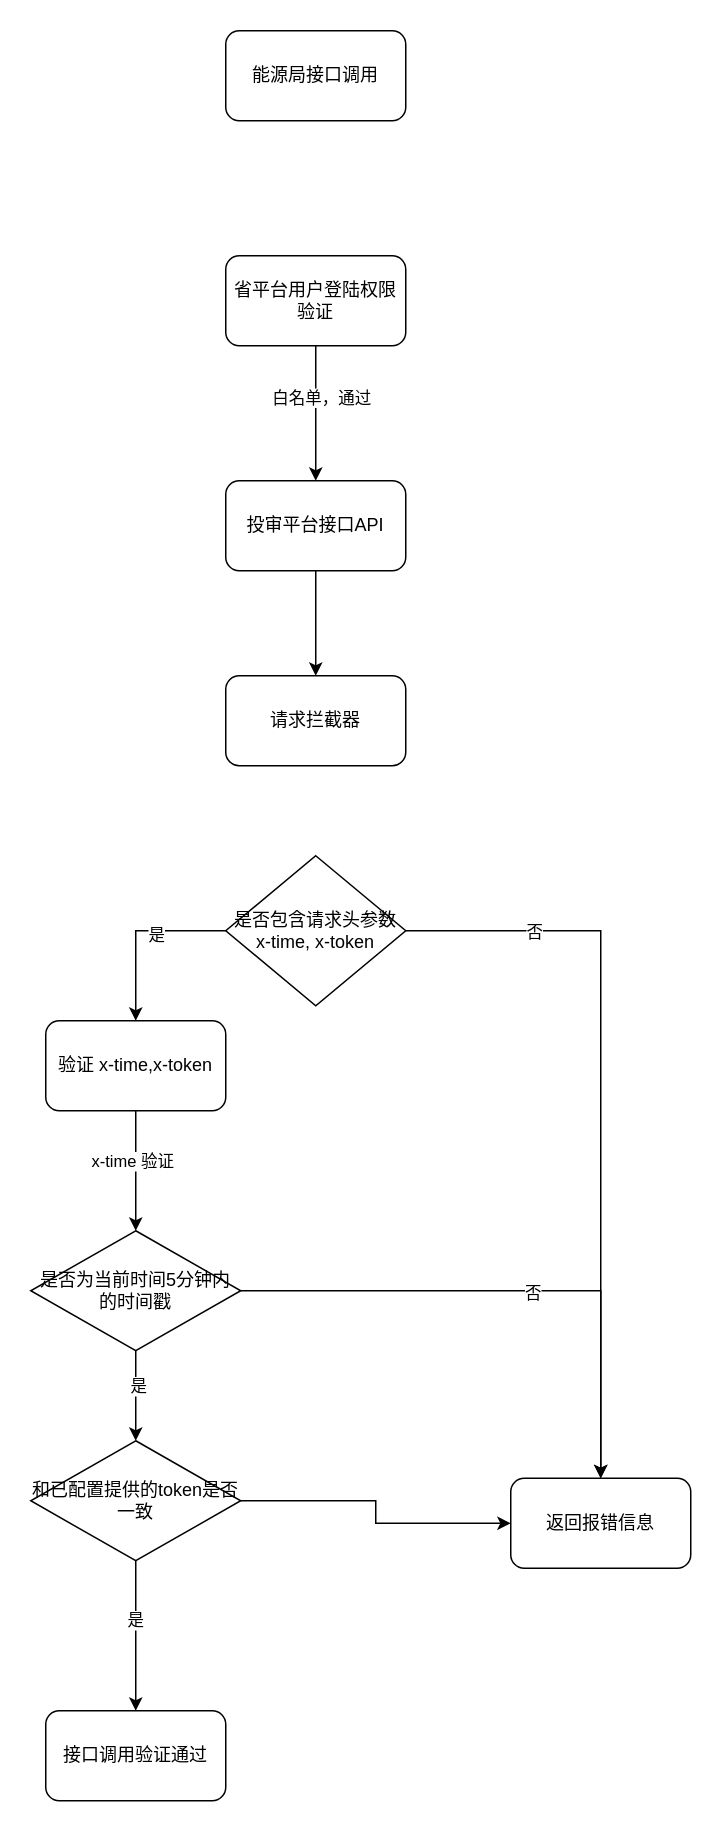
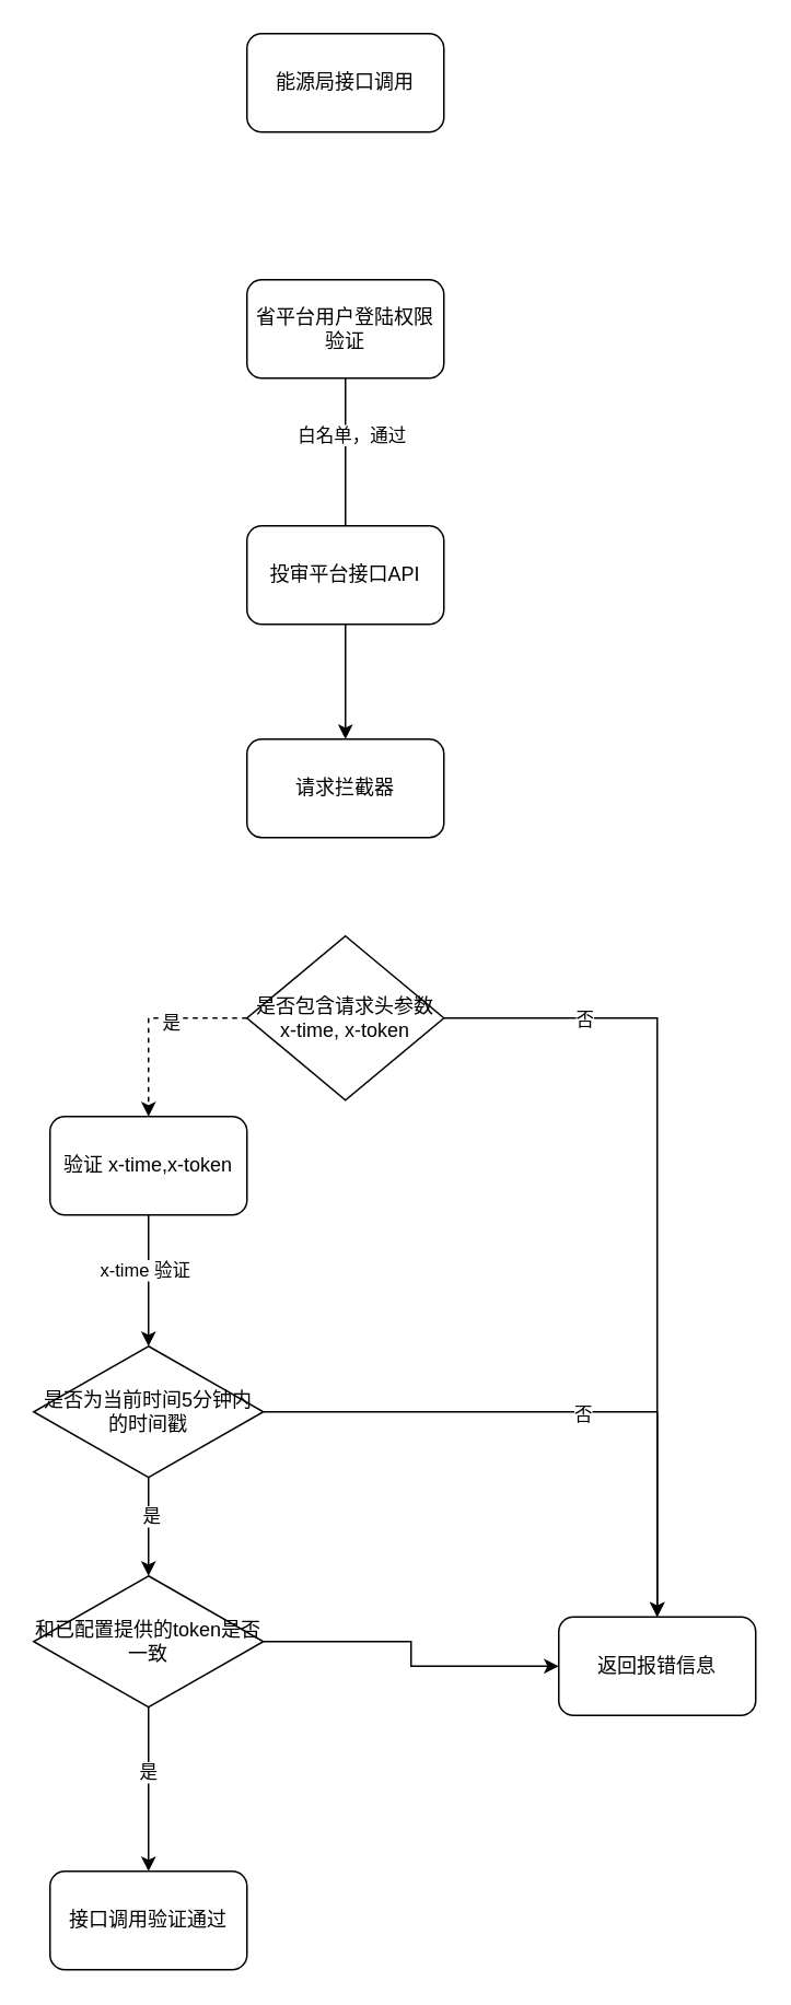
- <mxCell id="3" style="edgeStyle=orthogonalEdgeStyle;rounded=0;orthogonalLoop=1;jettySize=auto;html=1;exitX=0.5;exitY=1;exitDx=0;exitDy=0;" edge="1" parent="1" source="5" target="7"><mxGeometry relative="1" as="geometry" /></mxCell>
+ <mxCell id="3" style="edgeStyle=orthogonalEdgeStyle;rounded=0;orthogonalLoop=1;jettySize=auto;html=1;exitX=0.5;exitY=1;exitDx=0;exitDy=0;endArrow=none;" edge="1" parent="1" source="5" target="7"><mxGeometry relative="1" as="geometry" /></mxCell>
- <mxCell id="9" style="edgeStyle=orthogonalEdgeStyle;rounded=0;orthogonalLoop=1;jettySize=auto;html=1;exitX=0;exitY=0.5;exitDx=0;exitDy=0;entryX=0.5;entryY=0;entryDx=0;entryDy=0;" edge="1" parent="1" source="13" target="16"><mxGeometry relative="1" as="geometry" /></mxCell>
+ <mxCell id="9" style="edgeStyle=orthogonalEdgeStyle;rounded=0;orthogonalLoop=1;jettySize=auto;html=1;exitX=0;exitY=0.5;exitDx=0;exitDy=0;entryX=0.5;entryY=0;entryDx=0;entryDy=0;dashed=1;" edge="1" parent="1" source="13" target="16"><mxGeometry relative="1" as="geometry" /></mxCell>
